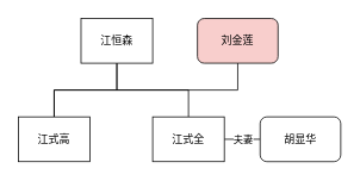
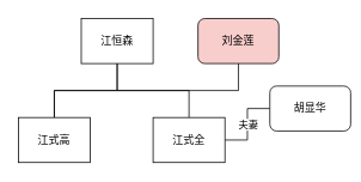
- <mxCell id="11" value="胡显华" style="rounded=1;whiteSpace=wrap;html=1;" vertex="1" parent="1"><mxGeometry x="290" y="130" width="90" height="50" as="geometry" /></mxCell>
+ <mxCell id="11" value="胡显华" style="rounded=1;whiteSpace=wrap;html=1;" vertex="1" parent="1"><mxGeometry x="300" y="95" width="90" height="50" as="geometry" /></mxCell>
